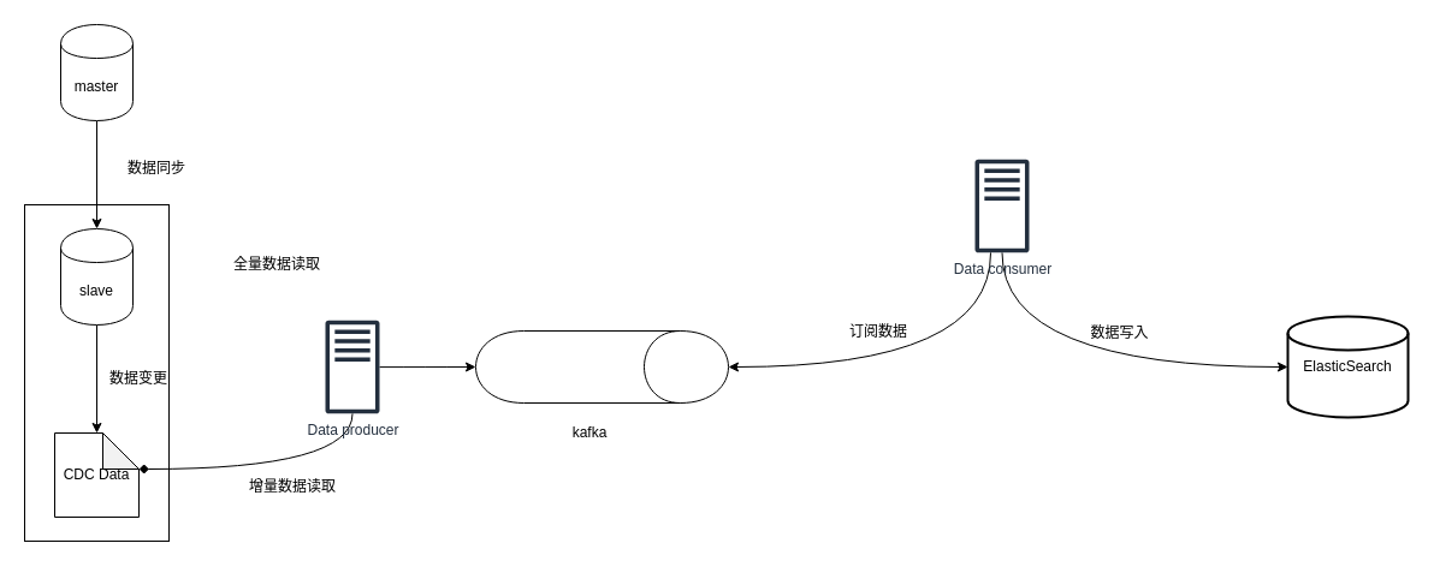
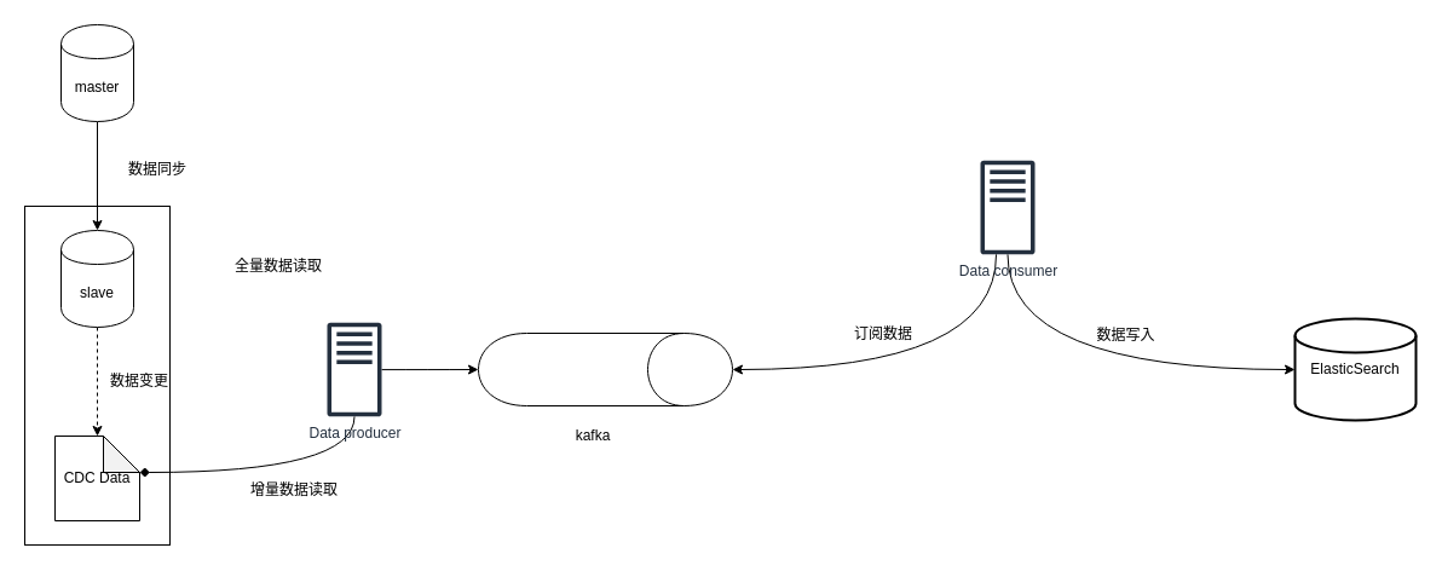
- <mxCell id="5" style="edgeStyle=orthogonalEdgeStyle;rounded=0;orthogonalLoop=1;jettySize=auto;html=1;" edge="1" parent="1" source="6" target="8"><mxGeometry relative="1" as="geometry" /></mxCell>
+ <mxCell id="5" style="edgeStyle=orthogonalEdgeStyle;rounded=0;orthogonalLoop=1;jettySize=auto;html=1;dashed=1;" edge="1" parent="1" source="6" target="8"><mxGeometry relative="1" as="geometry" /></mxCell>
